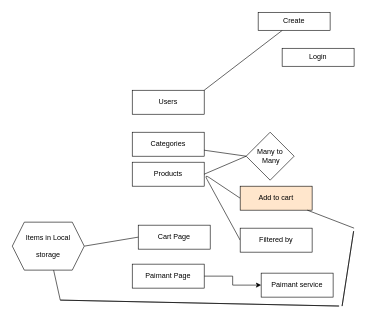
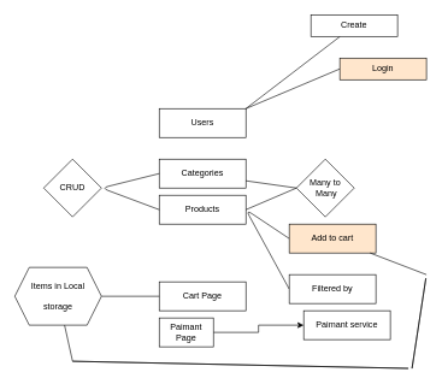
- <mxCell id="6" value="Login" style="rounded=0;whiteSpace=wrap;html=1;" parent="1" vertex="1"><mxGeometry x="470" y="80" width="120" height="30" as="geometry" /></mxCell>
+ <mxCell id="6" value="Login" style="rounded=0;whiteSpace=wrap;html=1;fillColor=#ffe6cc;" parent="1" vertex="1"><mxGeometry x="470" y="80" width="120" height="30" as="geometry" /></mxCell>
+ <mxCell id="5" value="" style="endArrow=none;html=1;entryX=0;entryY=0.5;entryDx=0;entryDy=0;exitX=1;exitY=0;exitDx=0;exitDy=0;" parent="1" source="2" target="6" edge="1"><mxGeometry width="50" height="50" relative="1" as="geometry"><mxPoint x="340" y="140" as="sourcePoint" /><mxPoint x="410" y="108.462" as="targetPoint" /></mxGeometry></mxCell>
+ <mxCell id="9" value="CRUD" style="rhombus;whiteSpace=wrap;html=1;" parent="1" vertex="1"><mxGeometry x="60" y="220" width="80" height="80" as="geometry" /></mxCell>
+ <mxCell id="10" value="" style="endArrow=none;html=1;entryX=0;entryY=0.5;entryDx=0;entryDy=0;exitX=0;exitY=0.5;exitDx=0;exitDy=0;" parent="1" source="8" target="7" edge="1"><mxGeometry width="50" height="50" relative="1" as="geometry"><mxPoint x="250" y="310" as="sourcePoint" /><mxPoint x="300" y="260" as="targetPoint" /><Array as="points"><mxPoint x="140" y="260" /></Array></mxGeometry></mxCell>
- <mxCell id="17" value="Cart Page" style="whiteSpace=wrap;html=1;" parent="1" vertex="1"><mxGeometry x="230" y="375" width="120" height="40" as="geometry" /></mxCell>
+ <mxCell id="17" value="Cart Page" style="whiteSpace=wrap;html=1;" parent="1" vertex="1"><mxGeometry x="220" y="390" width="120" height="40" as="geometry" /></mxCell>
- <mxCell id="22" value="Paimant Page" style="whiteSpace=wrap;html=1;" parent="1" vertex="1"><mxGeometry x="220" y="440" width="120" height="40" as="geometry" /></mxCell>
+ <mxCell id="22" value="Paimant Page" style="whiteSpace=wrap;html=1;" parent="1" vertex="1"><mxGeometry x="220" y="440" width="75" height="40" as="geometry" /></mxCell>
- <mxCell id="27" value="Paimant service" style="whiteSpace=wrap;html=1;" parent="1" vertex="1"><mxGeometry x="435" y="455" width="120" height="40" as="geometry" /></mxCell>
+ <mxCell id="27" value="Paimant service" style="whiteSpace=wrap;html=1;" parent="1" vertex="1"><mxGeometry x="420" y="430" width="120" height="40" as="geometry" /></mxCell>
